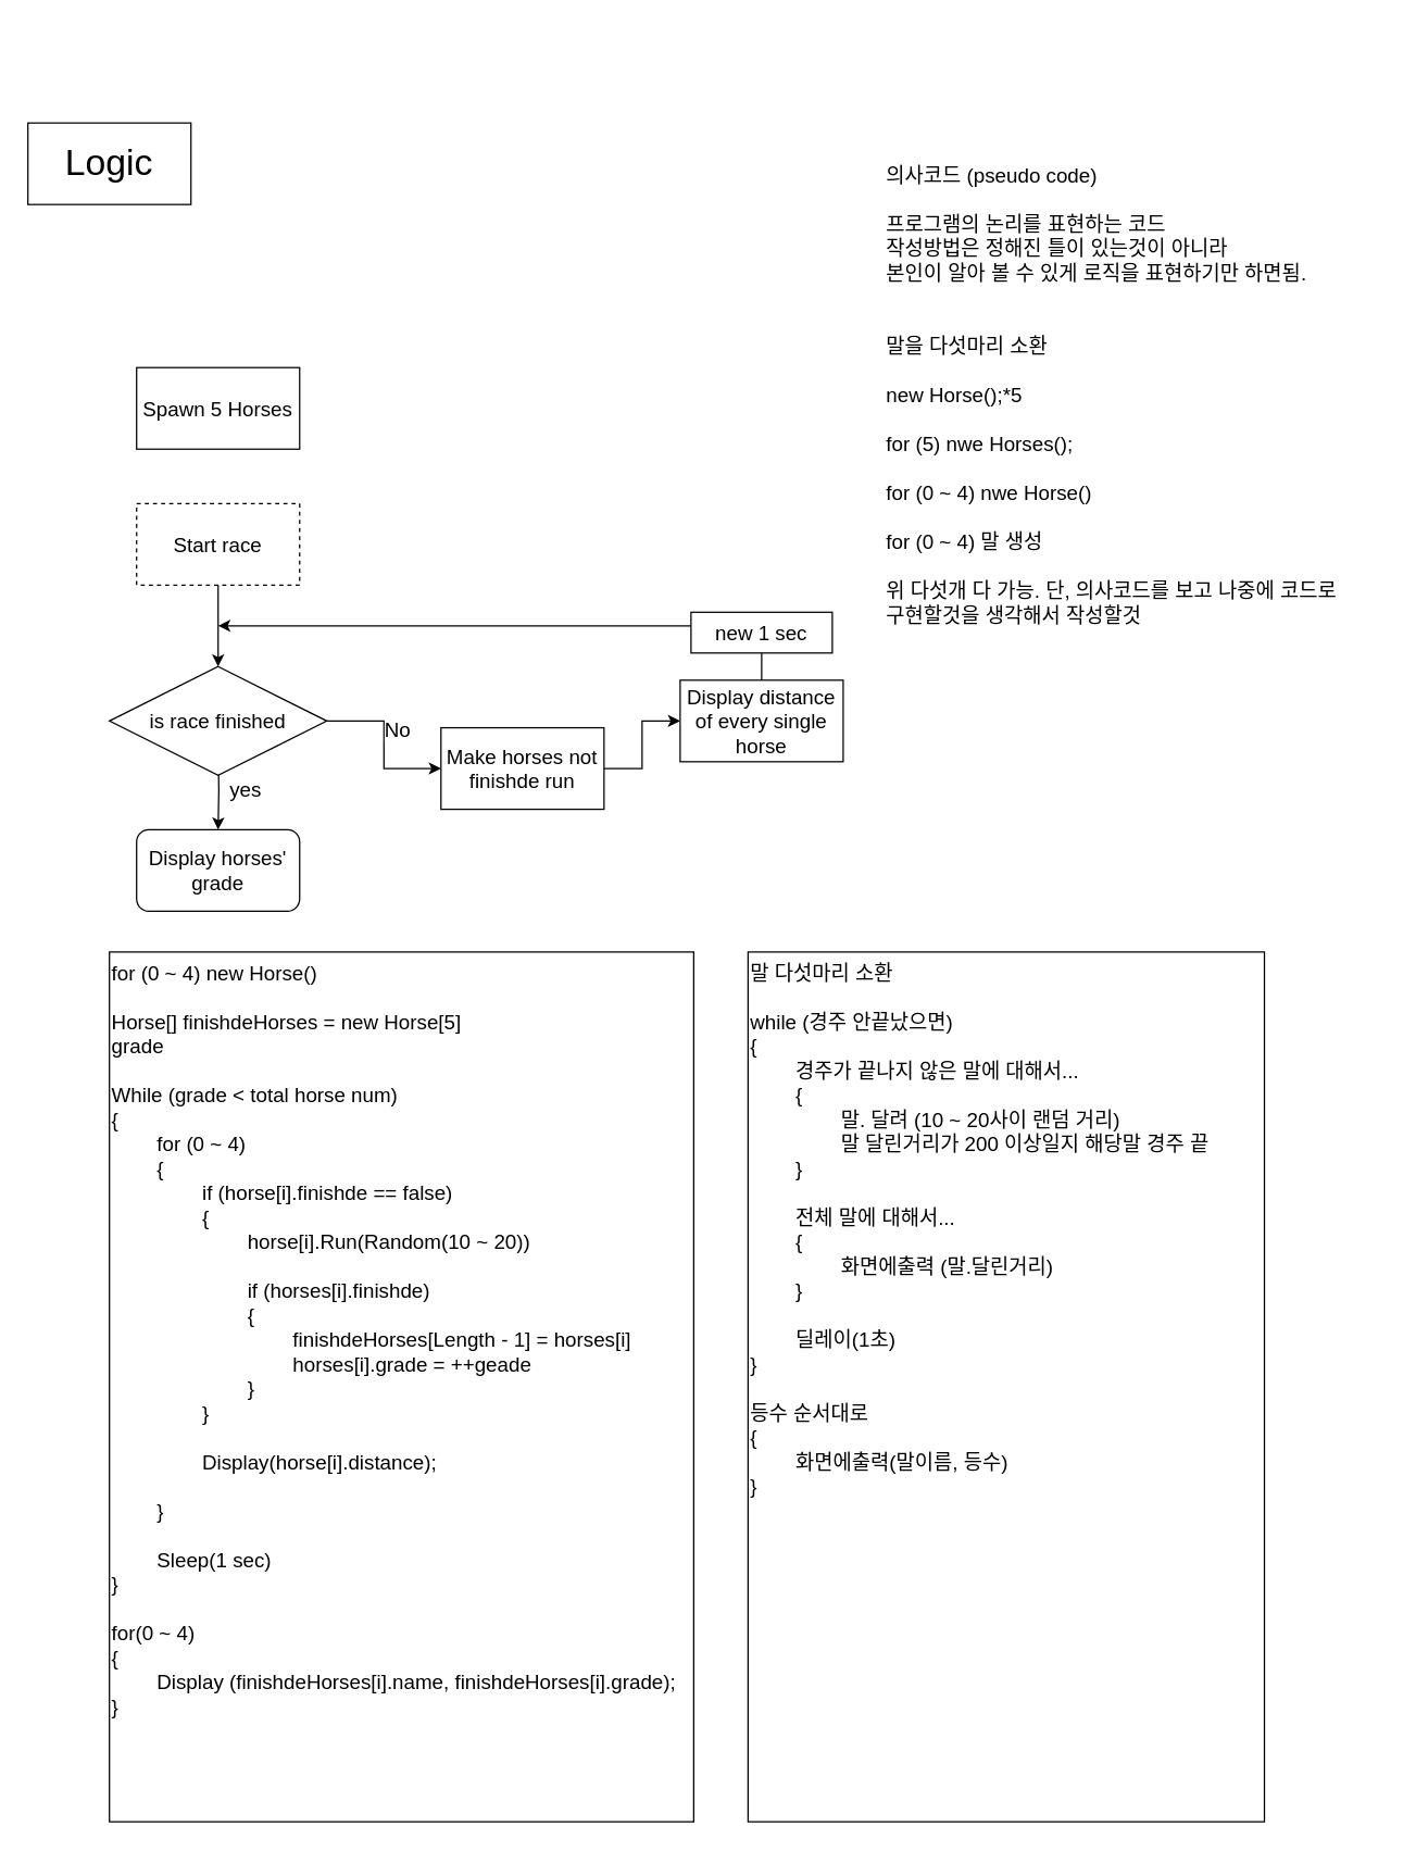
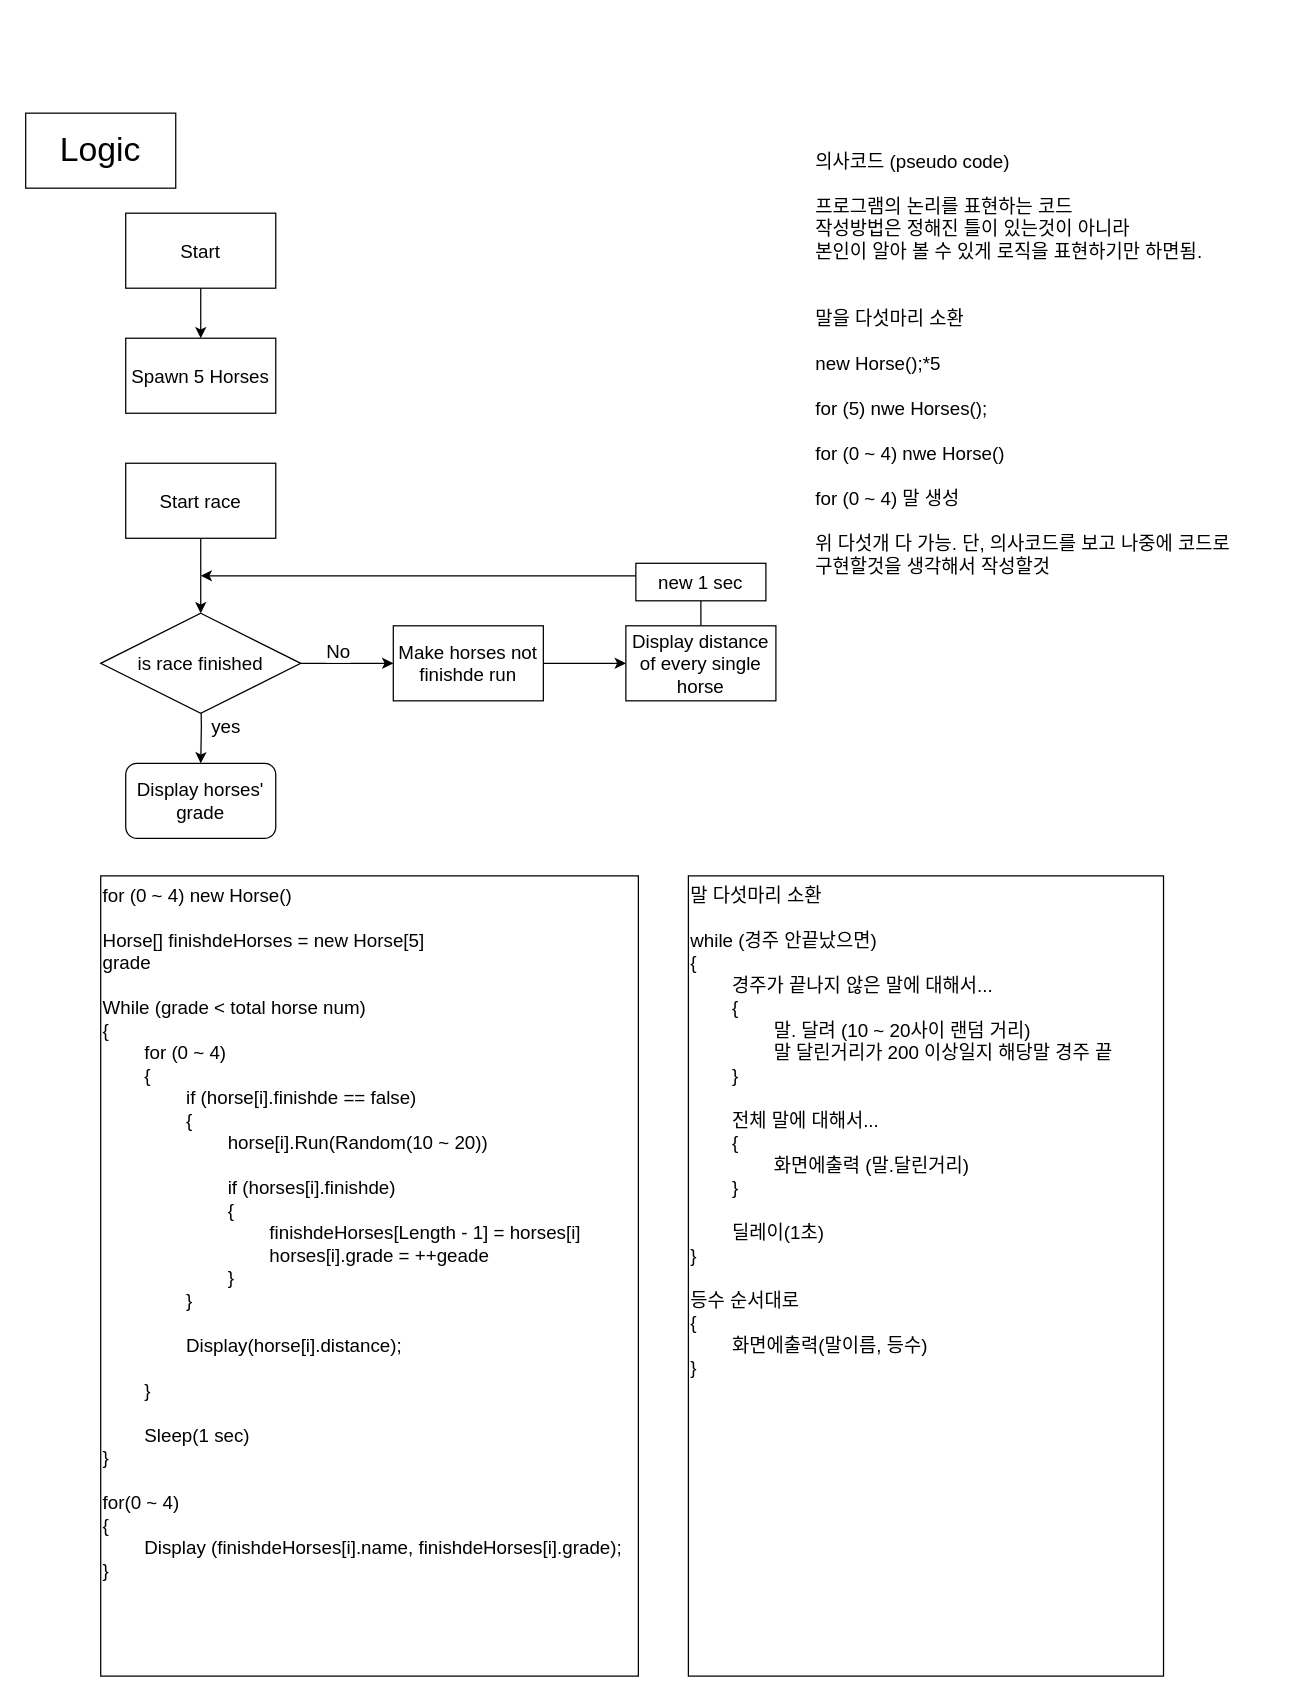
+ <mxCell id="3" value="Start" style="rounded=0;whiteSpace=wrap;html=1;strokeWidth=1;fontSize=15;" vertex="1" parent="1"><mxGeometry x="100" y="170" width="120" height="60" as="geometry" /></mxCell>
+ <mxCell id="5" value="" style="endArrow=classic;html=1;rounded=0;fontSize=15;exitX=0.5;exitY=1;exitDx=0;exitDy=0;entryX=0.5;entryY=0;entryDx=0;entryDy=0;" edge="1" parent="1" source="3" target="4"><mxGeometry width="50" height="50" relative="1" as="geometry"><mxPoint x="400" y="500" as="sourcePoint" /><mxPoint x="140" y="260" as="targetPoint" /></mxGeometry></mxCell>
- <mxCell id="6" value="Start race" style="rounded=0;whiteSpace=wrap;html=1;strokeWidth=1;fontSize=15;dashed=1;" vertex="1" parent="1"><mxGeometry x="100" y="370" width="120" height="60" as="geometry" /></mxCell>
+ <mxCell id="6" value="Start race" style="rounded=0;whiteSpace=wrap;html=1;strokeWidth=1;fontSize=15;" vertex="1" parent="1"><mxGeometry x="100" y="370" width="120" height="60" as="geometry" /></mxCell>
- <mxCell id="16" value="Make horses not&lt;br&gt;finishde run" style="rounded=0;whiteSpace=wrap;html=1;strokeWidth=1;fontSize=15;" vertex="1" parent="1"><mxGeometry x="324" y="535" width="120" height="60" as="geometry" /></mxCell>
+ <mxCell id="16" value="Make horses not&lt;br&gt;finishde run" style="rounded=0;whiteSpace=wrap;html=1;strokeWidth=1;fontSize=15;" vertex="1" parent="1"><mxGeometry x="314" y="500" width="120" height="60" as="geometry" /></mxCell>
